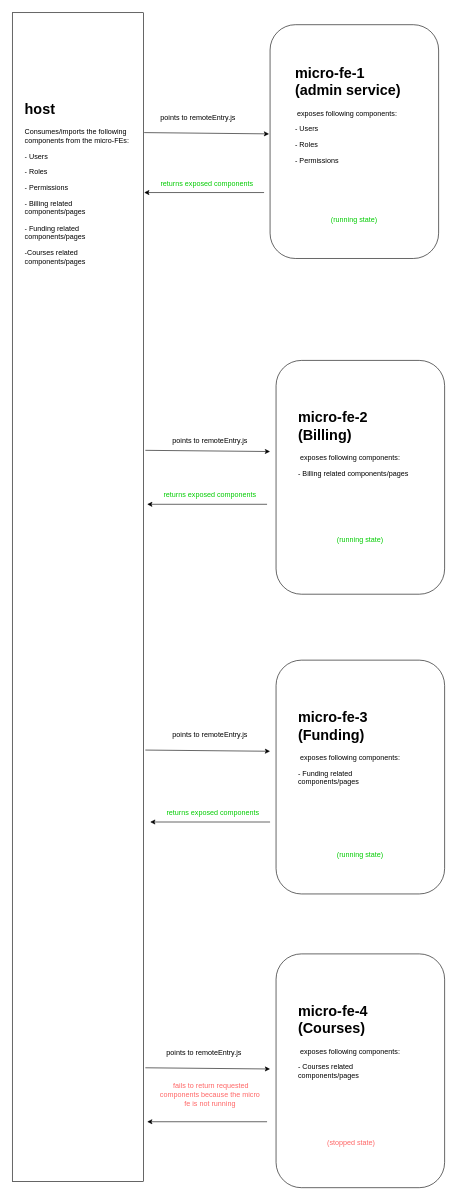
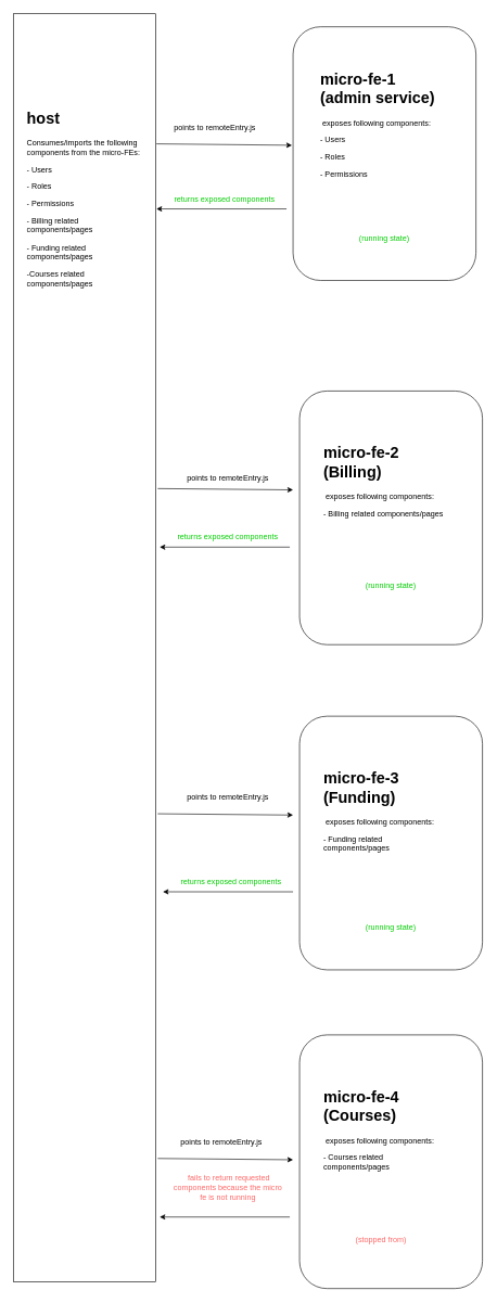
- <mxCell id="23" value="&lt;font color=&quot;#ff6666&quot;&gt;(stopped state)&lt;/font&gt;" style="text;html=1;align=center;verticalAlign=middle;whiteSpace=wrap;rounded=0;" vertex="1" parent="1"><mxGeometry x="517.79" y="1890" width="135" height="30" as="geometry" /></mxCell>
+ <mxCell id="23" value="&lt;font color=&quot;#ff6666&quot;&gt;(stopped from)&lt;/font&gt;" style="text;html=1;align=center;verticalAlign=middle;whiteSpace=wrap;rounded=0;" vertex="1" parent="1"><mxGeometry x="517.79" y="1890" width="135" height="30" as="geometry" /></mxCell>
